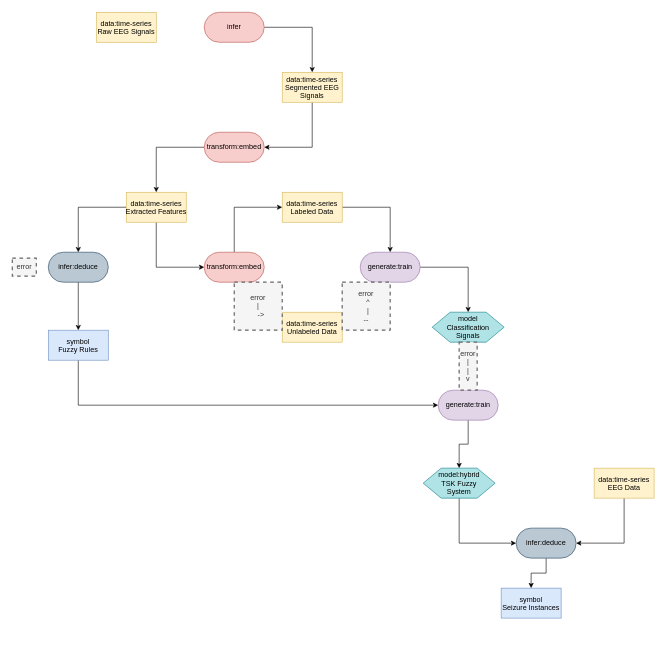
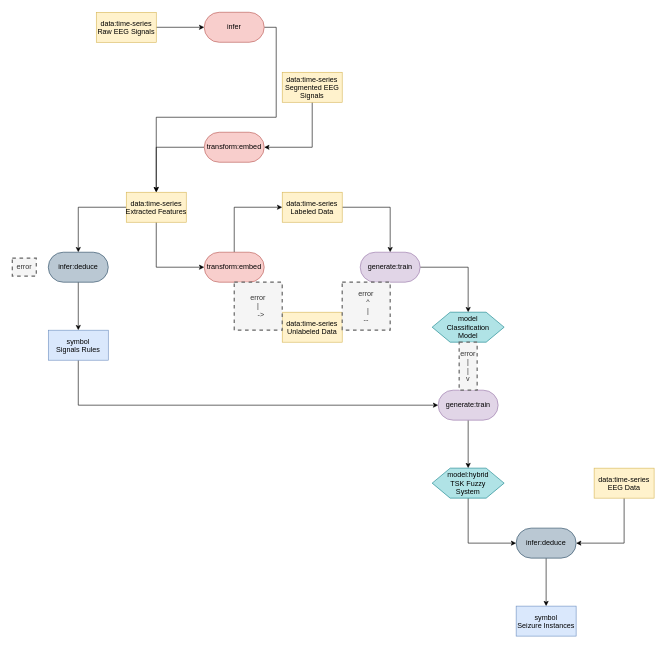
+ <mxCell id="2" style="edgeStyle=orthogonalEdgeStyle;rounded=0;orthogonalLoop=1;jettySize=auto;html=1;exitX=1;exitY=0.5;exitDx=0;exitDy=0;entryX=0;entryY=0.5;entryDx=0;entryDy=0;" edge="1" parent="1" source="3" target="5"><mxGeometry relative="1" as="geometry" /></mxCell>
- <mxCell id="4" style="edgeStyle=orthogonalEdgeStyle;rounded=0;orthogonalLoop=1;jettySize=auto;html=1;exitX=1;exitY=0.5;exitDx=0;exitDy=0;entryX=0.5;entryY=0;entryDx=0;entryDy=0;" edge="1" parent="1" source="5" target="7"><mxGeometry relative="1" as="geometry" /></mxCell>
+ <mxCell id="4" style="edgeStyle=orthogonalEdgeStyle;rounded=0;orthogonalLoop=1;jettySize=auto;html=1;exitX=1;exitY=0.5;exitDx=0;exitDy=0;" edge="1" parent="1" source="5" target="12"><mxGeometry relative="1" as="geometry" /></mxCell>
- <mxCell id="24" value="model&#10;Classification&#10;Signals" style="shape=hexagon;perimeter=hexagonPerimeter2;fillColor=#b0e3e6;strokeColor=#0e8088;" name="model" vertex="1" parent="1" tooltip="⚠️ Node not part of any valid pattern."><mxGeometry x="720" y="520" width="120" height="50" as="geometry" /></mxCell>
+ <mxCell id="24" value="model&#10;Classification&#10;Model" style="shape=hexagon;perimeter=hexagonPerimeter2;fillColor=#b0e3e6;strokeColor=#0e8088;" name="model" vertex="1" parent="1" tooltip="⚠️ Node not part of any valid pattern."><mxGeometry x="720" y="520" width="120" height="50" as="geometry" /></mxCell>
- <mxCell id="26" value="symbol&#10;Fuzzy Rules" style="rectangle;fillColor=#dae8fc;strokeColor=#6c8ebf;" name="symbol" vertex="1" parent="1" tooltip="⚠️ Node not part of any valid pattern."><mxGeometry x="80" y="550" width="100" height="50" as="geometry" /></mxCell>
+ <mxCell id="26" value="symbol&#10;Signals Rules" style="rectangle;fillColor=#dae8fc;strokeColor=#6c8ebf;" name="symbol" vertex="1" parent="1" tooltip="⚠️ Node not part of any valid pattern."><mxGeometry x="80" y="550" width="100" height="50" as="geometry" /></mxCell>
- <mxCell id="31" value="model:hybrid&#10;TSK Fuzzy&#10;System" style="shape=hexagon;perimeter=hexagonPerimeter2;fillColor=#b0e3e6;strokeColor=#0e8088;" name="model" vertex="1" parent="1"><mxGeometry x="705" y="780" width="120" height="50" as="geometry" /></mxCell>
+ <mxCell id="31" value="model:hybrid&#10;TSK Fuzzy&#10;System" style="shape=hexagon;perimeter=hexagonPerimeter2;fillColor=#b0e3e6;strokeColor=#0e8088;" name="model" vertex="1" parent="1"><mxGeometry x="720" y="780" width="120" height="50" as="geometry" /></mxCell>
- <mxCell id="36" value="symbol&#10;Seizure Instances" style="rectangle;fillColor=#dae8fc;strokeColor=#6c8ebf;" name="symbol" vertex="1" parent="1"><mxGeometry x="835" y="980" width="100" height="50" as="geometry" /></mxCell>
+ <mxCell id="36" value="symbol&#10;Seizure Instances" style="rectangle;fillColor=#dae8fc;strokeColor=#6c8ebf;" name="symbol" vertex="1" parent="1"><mxGeometry x="860" y="1010" width="100" height="50" as="geometry" /></mxCell>
